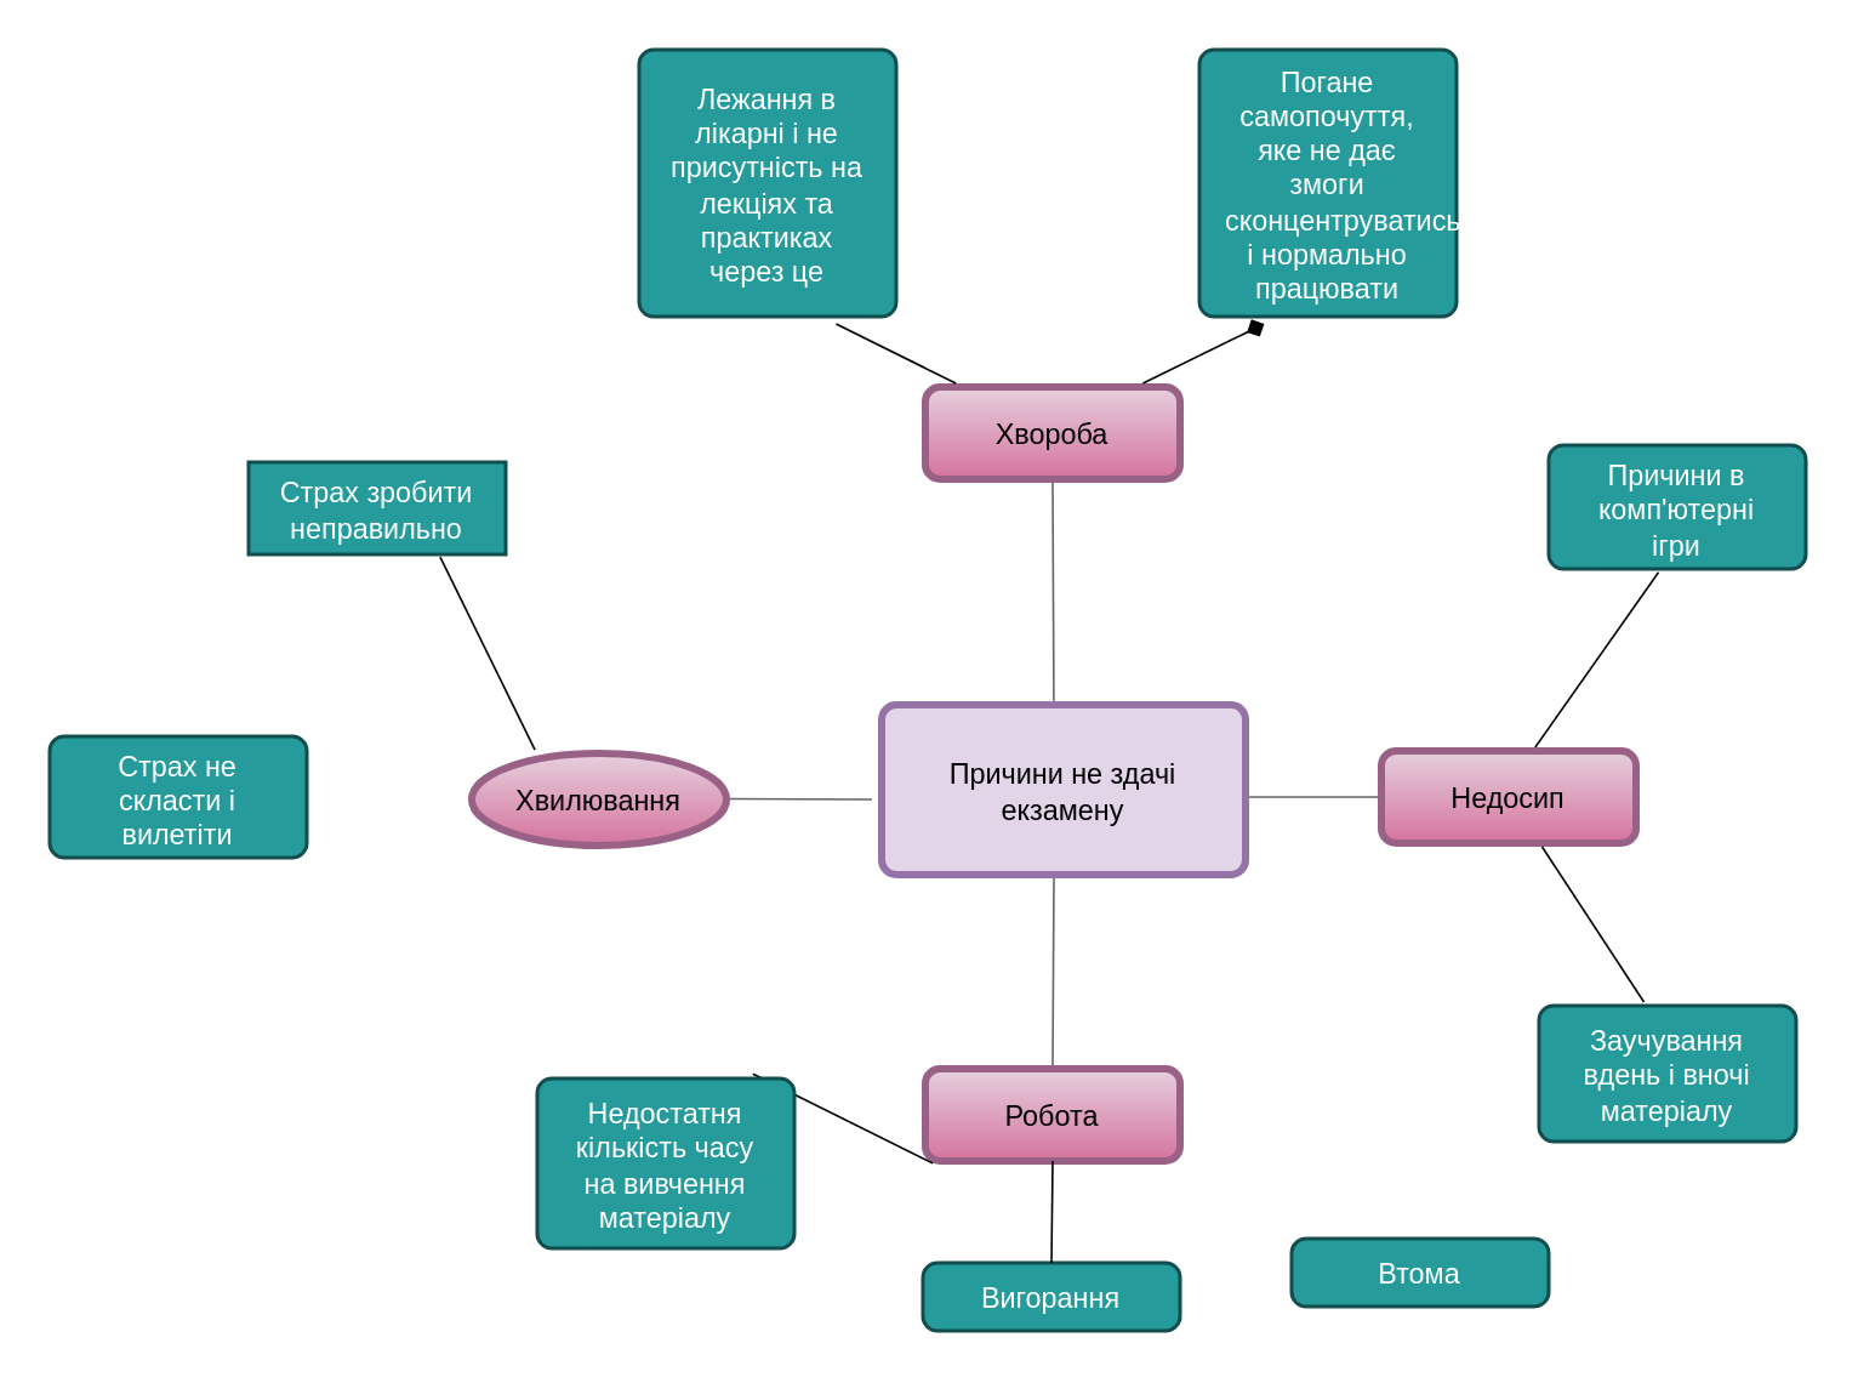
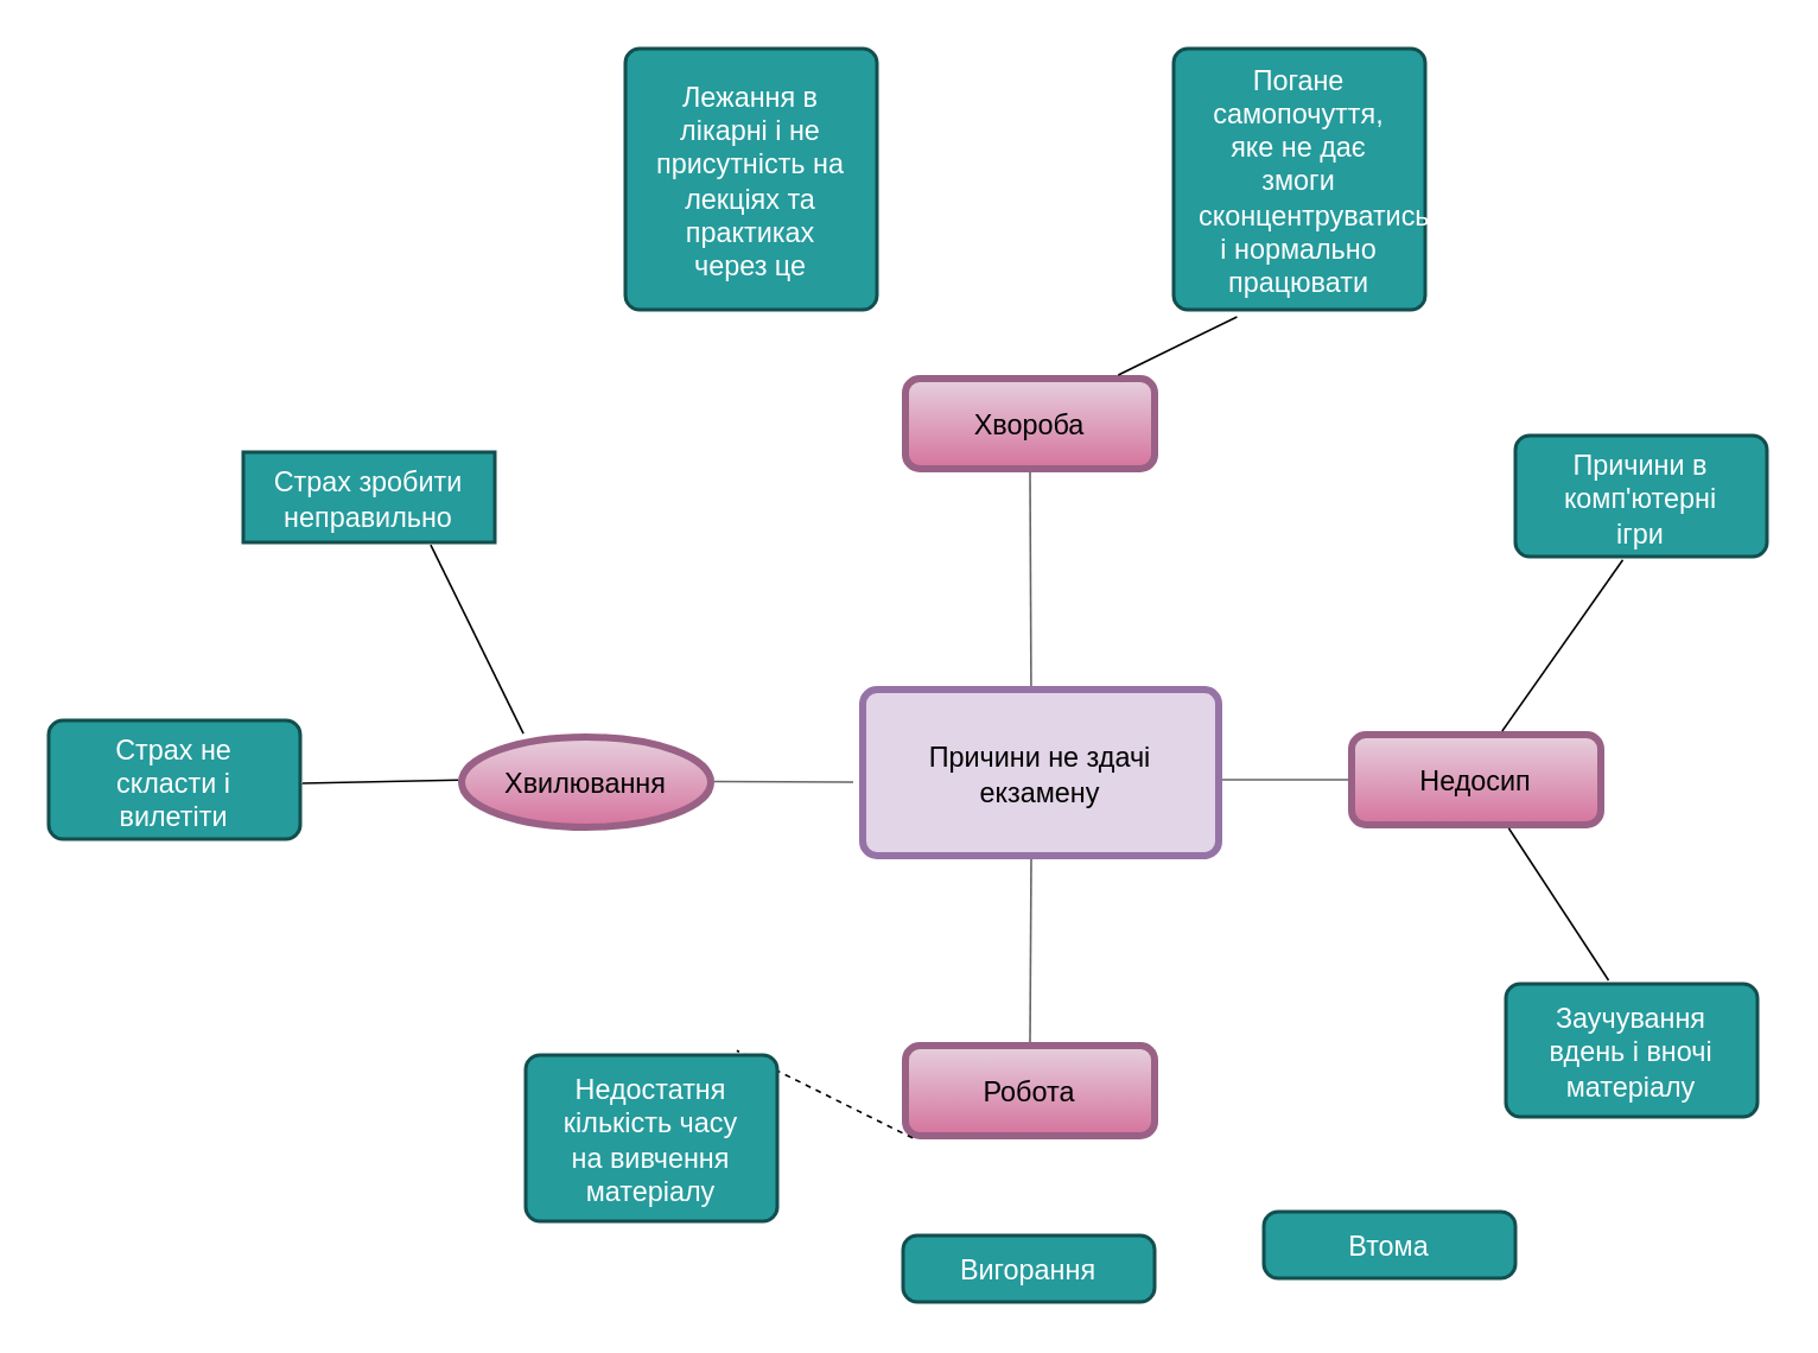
- <mxCell id="18" value="" style="html=1;jettySize=18;whiteSpace=wrap;fontSize=13;strokeWidth=0.8;rounded=0;startArrow=none;endArrow=diamond;exitX=0.854;exitY=-0.039;exitPerimeter=0;entryX=0.252;entryY=1.027;entryPerimeter=0;" parent="1" source="4" target="17" edge="1"><mxGeometry width="100" height="100" relative="1" as="geometry"><Array as="points" /></mxGeometry></mxCell>
+ <mxCell id="18" value="" style="html=1;jettySize=18;whiteSpace=wrap;fontSize=13;strokeWidth=0.8;rounded=0;startArrow=none;endArrow=none;exitX=0.854;exitY=-0.039;exitPerimeter=0;entryX=0.252;entryY=1.027;entryPerimeter=0;" parent="1" source="4" target="17" edge="1"><mxGeometry width="100" height="100" relative="1" as="geometry"><Array as="points" /></mxGeometry></mxCell>
- <mxCell id="20" value="" style="html=1;jettySize=18;whiteSpace=wrap;fontSize=13;strokeWidth=0.8;rounded=0;startArrow=none;endArrow=none;exitX=0.12;exitY=-0.039;exitPerimeter=0;entryX=0.766;entryY=1.027;entryPerimeter=0;" parent="1" source="4" target="19" edge="1"><mxGeometry width="100" height="100" relative="1" as="geometry"><Array as="points" /></mxGeometry></mxCell>
+ <mxCell id="13" value="" style="html=1;jettySize=18;whiteSpace=wrap;fontSize=13;strokeWidth=0.8;rounded=0;startArrow=none;endArrow=none;exitX=-0.014;exitY=0.478;exitPerimeter=0;entryX=1.007;entryY=0.53;entryPerimeter=0;" parent="1" source="2" target="14" edge="1"><mxGeometry width="100" height="100" relative="1" as="geometry"><Array as="points" /></mxGeometry></mxCell>
- <mxCell id="10" value="" style="html=1;jettySize=18;whiteSpace=wrap;fontSize=13;strokeWidth=0.8;rounded=0;startArrow=none;endArrow=none;exitX=0.029;exitY=1.025;exitPerimeter=0;entryX=0.839;entryY=-0.027;entryPerimeter=0;" parent="1" source="8" target="11" edge="1"><mxGeometry width="100" height="100" relative="1" as="geometry"><Array as="points" /></mxGeometry></mxCell>
+ <mxCell id="10" value="" style="html=1;jettySize=18;whiteSpace=wrap;fontSize=13;strokeWidth=0.8;rounded=0;startArrow=none;endArrow=none;exitX=0.029;exitY=1.025;exitPerimeter=0;entryX=0.839;entryY=-0.027;entryPerimeter=0;dashed=1;" parent="1" source="8" target="11" edge="1"><mxGeometry width="100" height="100" relative="1" as="geometry"><Array as="points" /></mxGeometry></mxCell>
- <mxCell id="27" value="" style="html=1;jettySize=18;whiteSpace=wrap;fontSize=13;strokeWidth=0.8;rounded=0;startArrow=none;endArrow=none;exitX=0.5;exitY=1;entryX=0.5;entryY=0;exitDx=0;exitDy=0;entryDx=0;entryDy=0;" parent="1" source="8" target="26" edge="1"><mxGeometry width="100" height="100" relative="1" as="geometry"><Array as="points" /><mxPoint x="491.275" y="489.254" as="sourcePoint" /><mxPoint x="560.762" y="519.244" as="targetPoint" /></mxGeometry></mxCell>
